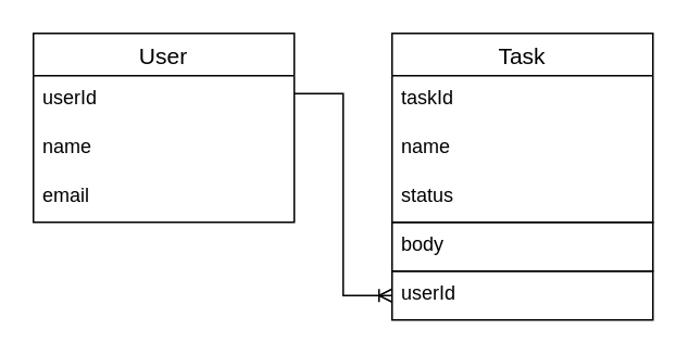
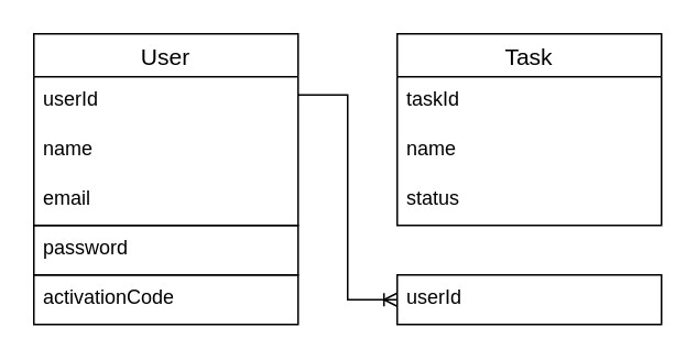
+ <mxCell id="6" value="password" style="text;strokeColor=default;fillColor=none;spacingLeft=4;spacingRight=4;overflow=hidden;rotatable=0;points=[[0,0.5],[1,0.5]];portConstraint=eastwest;fontSize=12;whiteSpace=wrap;html=1;" vertex="1" parent="1"><mxGeometry x="20" y="136" width="160" height="30" as="geometry" /></mxCell>
- <mxCell id="12" value="body" style="text;strokeColor=default;fillColor=none;spacingLeft=4;spacingRight=4;overflow=hidden;rotatable=0;points=[[0,0.5],[1,0.5]];portConstraint=eastwest;fontSize=12;whiteSpace=wrap;html=1;" vertex="1" parent="1"><mxGeometry x="240" y="136" width="160" height="30" as="geometry" /></mxCell>
+ <mxCell id="14" value="activationCode" style="text;strokeColor=default;fillColor=none;spacingLeft=4;spacingRight=4;overflow=hidden;rotatable=0;points=[[0,0.5],[1,0.5]];portConstraint=eastwest;fontSize=12;whiteSpace=wrap;html=1;" vertex="1" parent="1"><mxGeometry x="20" y="166" width="160" height="30" as="geometry" /></mxCell>
